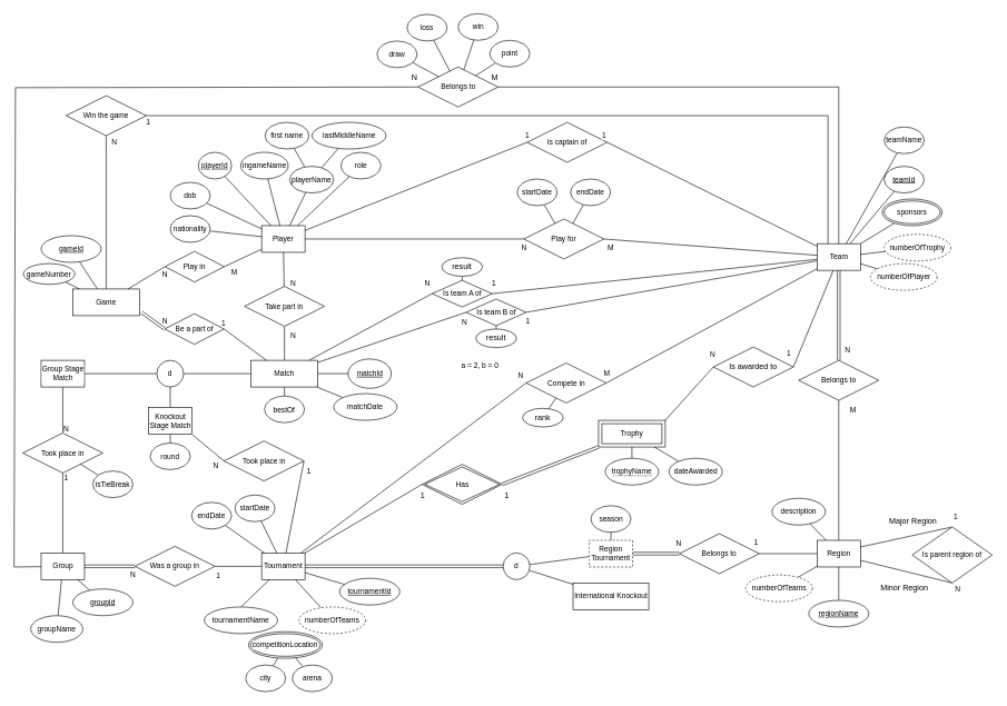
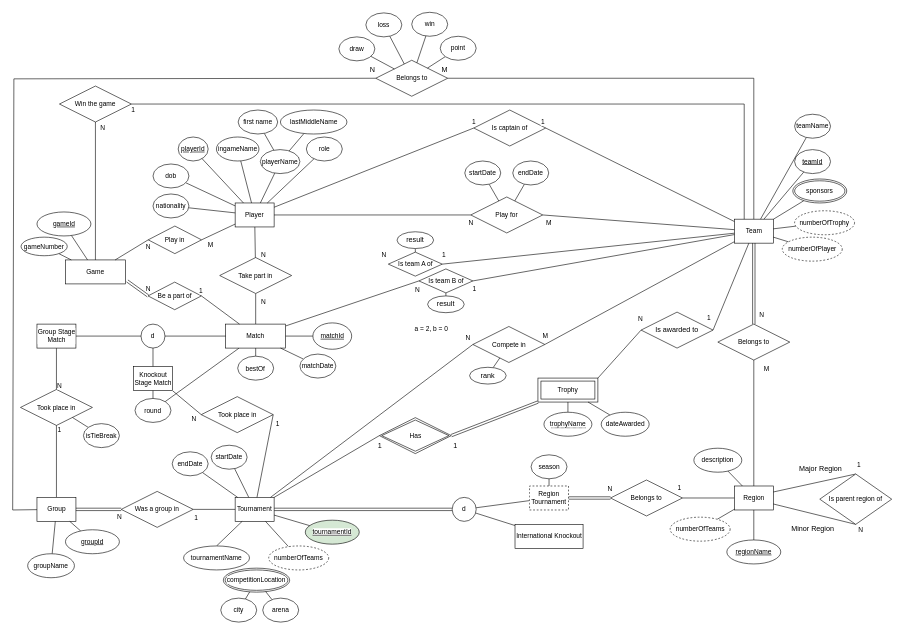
- <mxCell id="73" style="edgeStyle=none;rounded=0;orthogonalLoop=1;jettySize=auto;html=1;entryX=0;entryY=0.5;entryDx=0;entryDy=0;strokeColor=default;align=center;verticalAlign=middle;fontFamily=Helvetica;fontSize=11;fontColor=default;labelBackgroundColor=default;endArrow=none;endFill=0;" parent="1" source="76" target="85" edge="1"><mxGeometry relative="1" as="geometry" /></mxCell>
+ <mxCell id="73" style="edgeStyle=none;rounded=0;orthogonalLoop=1;jettySize=auto;html=1;strokeColor=default;align=center;verticalAlign=middle;fontFamily=Helvetica;fontSize=11;fontColor=default;labelBackgroundColor=default;endArrow=none;endFill=0;" parent="1" source="76" target="208" edge="1"><mxGeometry relative="1" as="geometry" /></mxCell>
- <mxCell id="80" value="matchDate" style="ellipse;whiteSpace=wrap;html=1;align=center;fontFamily=Helvetica;fontSize=11;fontColor=default;labelBackgroundColor=default;flipV=1;" parent="1" vertex="1"><mxGeometry x="499" y="590" width="95" height="40" as="geometry" /></mxCell>
+ <mxCell id="80" value="matchDate" style="ellipse;whiteSpace=wrap;html=1;align=center;fontFamily=Helvetica;fontSize=11;fontColor=default;labelBackgroundColor=default;flipV=1;" parent="1" vertex="1"><mxGeometry x="499" y="590" width="60" height="40" as="geometry" /></mxCell>
- <mxCell id="26" value="tournamentId" style="ellipse;whiteSpace=wrap;html=1;align=center;fontStyle=4;fontFamily=Helvetica;fontSize=11;fontColor=default;labelBackgroundColor=default;flipV=1;" parent="1" vertex="1"><mxGeometry x="508" y="867" width="90" height="40" as="geometry" /></mxCell>
+ <mxCell id="26" value="tournamentId" style="ellipse;whiteSpace=wrap;html=1;align=center;fontStyle=4;fontFamily=Helvetica;fontSize=11;fontColor=default;labelBackgroundColor=default;flipV=1;fillColor=#d5e8d4;" parent="1" vertex="1"><mxGeometry x="508" y="867" width="90" height="40" as="geometry" /></mxCell>
